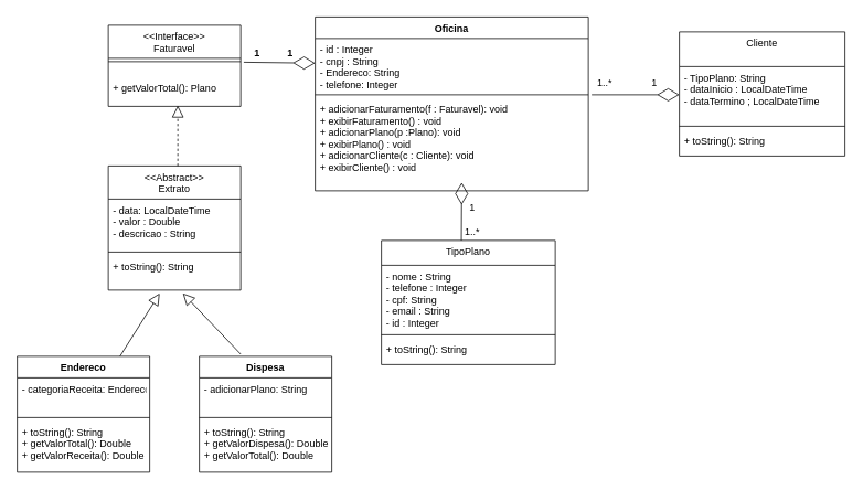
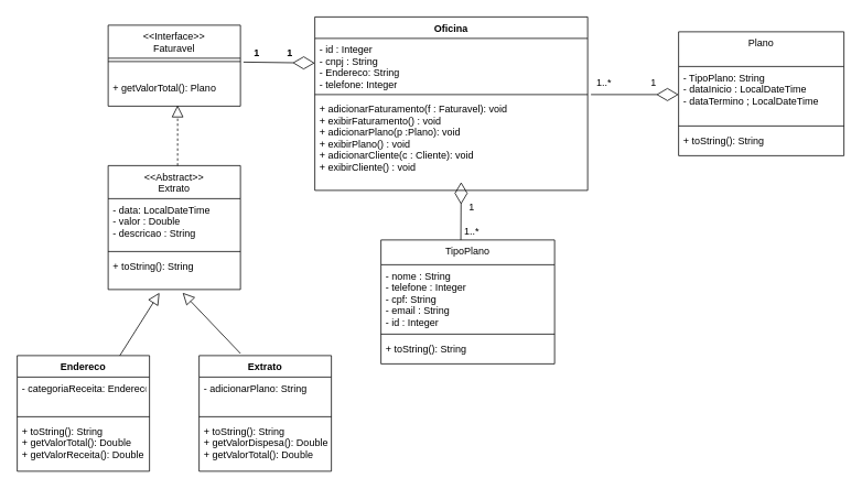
- <mxCell id="27" value="Cliente" style="swimlane;fontStyle=0;align=center;verticalAlign=top;childLayout=stackLayout;horizontal=1;startSize=42;horizontalStack=0;resizeParent=1;resizeParentMax=0;resizeLast=0;collapsible=1;marginBottom=0;" vertex="1" parent="1"><mxGeometry x="820" y="38" width="200" height="150" as="geometry" /></mxCell>
+ <mxCell id="27" value="Plano" style="swimlane;fontStyle=0;align=center;verticalAlign=top;childLayout=stackLayout;horizontal=1;startSize=42;horizontalStack=0;resizeParent=1;resizeParentMax=0;resizeLast=0;collapsible=1;marginBottom=0;" vertex="1" parent="1"><mxGeometry x="820" y="38" width="200" height="150" as="geometry" /></mxCell>
- <mxCell id="10" value="Dispesa" style="swimlane;fontStyle=1;align=center;verticalAlign=top;childLayout=stackLayout;horizontal=1;startSize=26;horizontalStack=0;resizeParent=1;resizeParentMax=0;resizeLast=0;collapsible=1;marginBottom=0;" parent="1" vertex="1"><mxGeometry x="240" y="430" width="160" height="140" as="geometry" /></mxCell>
+ <mxCell id="10" value="Extrato" style="swimlane;fontStyle=1;align=center;verticalAlign=top;childLayout=stackLayout;horizontal=1;startSize=26;horizontalStack=0;resizeParent=1;resizeParentMax=0;resizeLast=0;collapsible=1;marginBottom=0;" parent="1" vertex="1"><mxGeometry x="240" y="430" width="160" height="140" as="geometry" /></mxCell>
